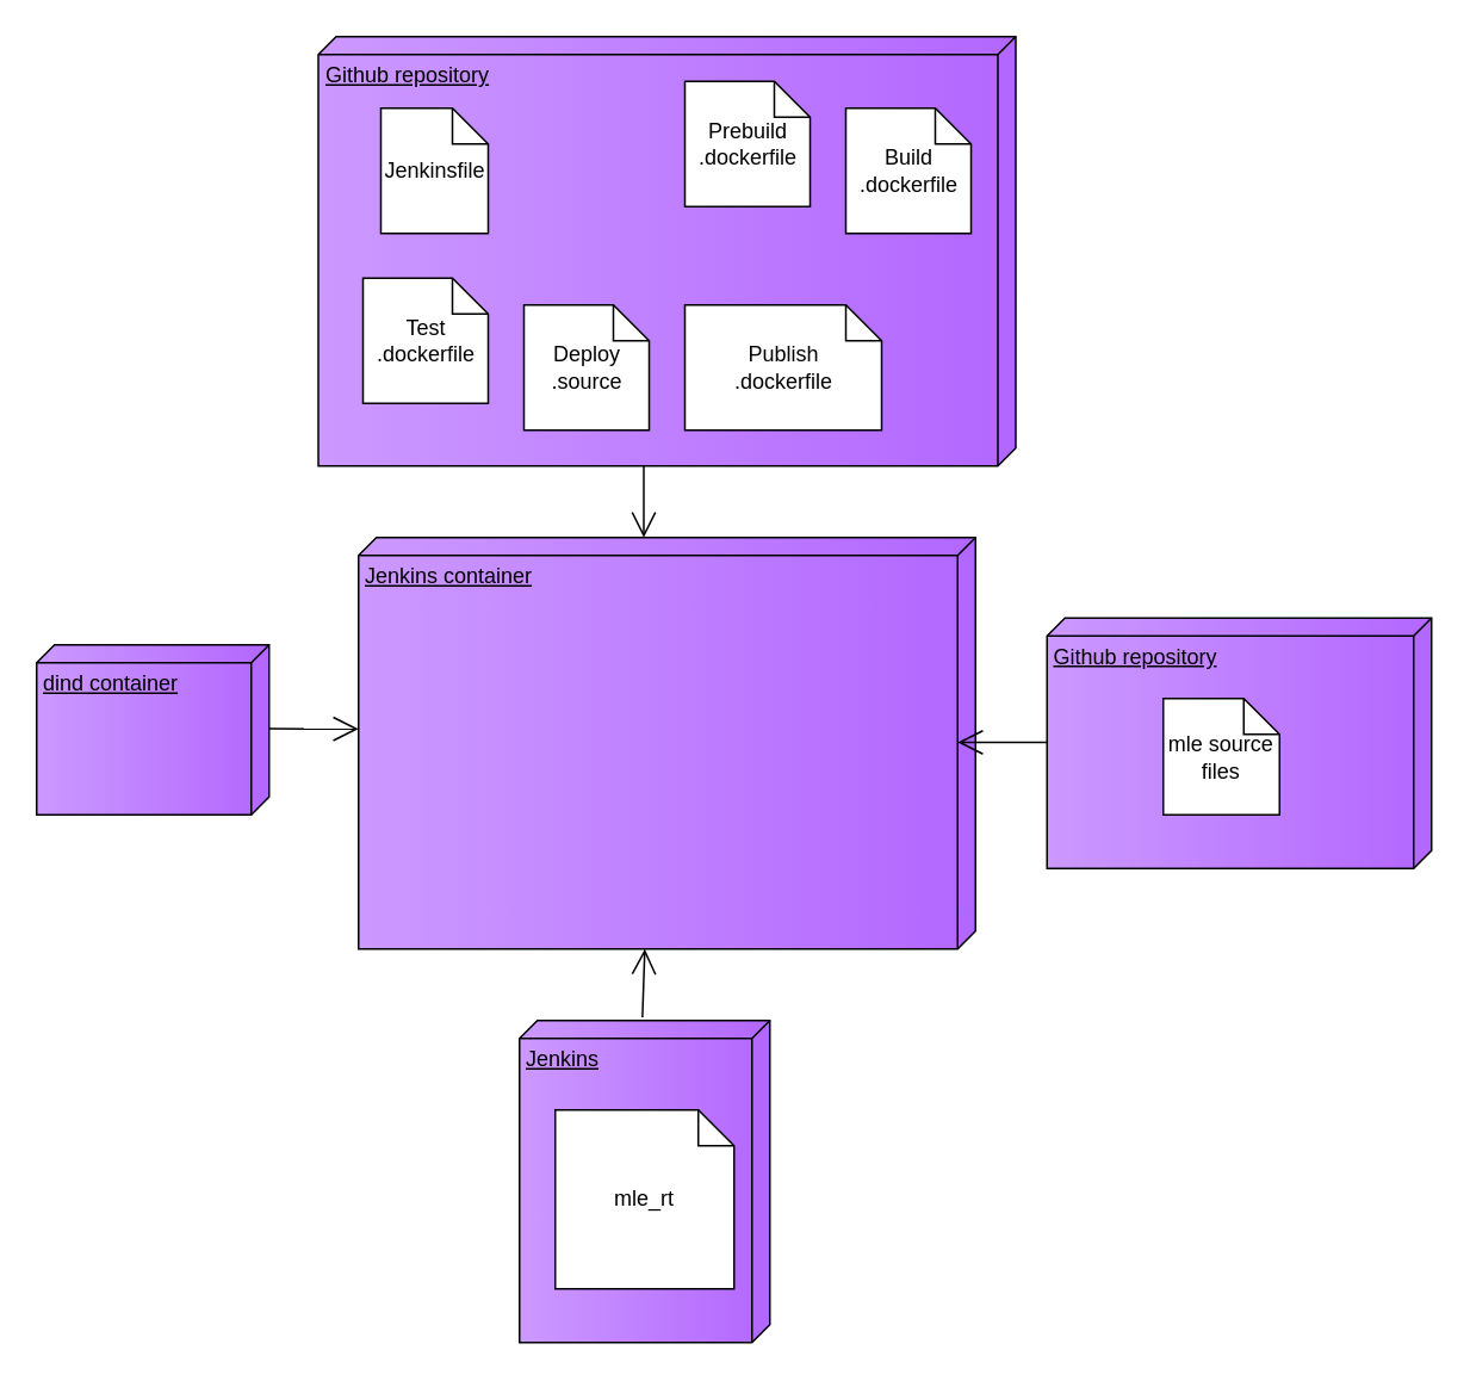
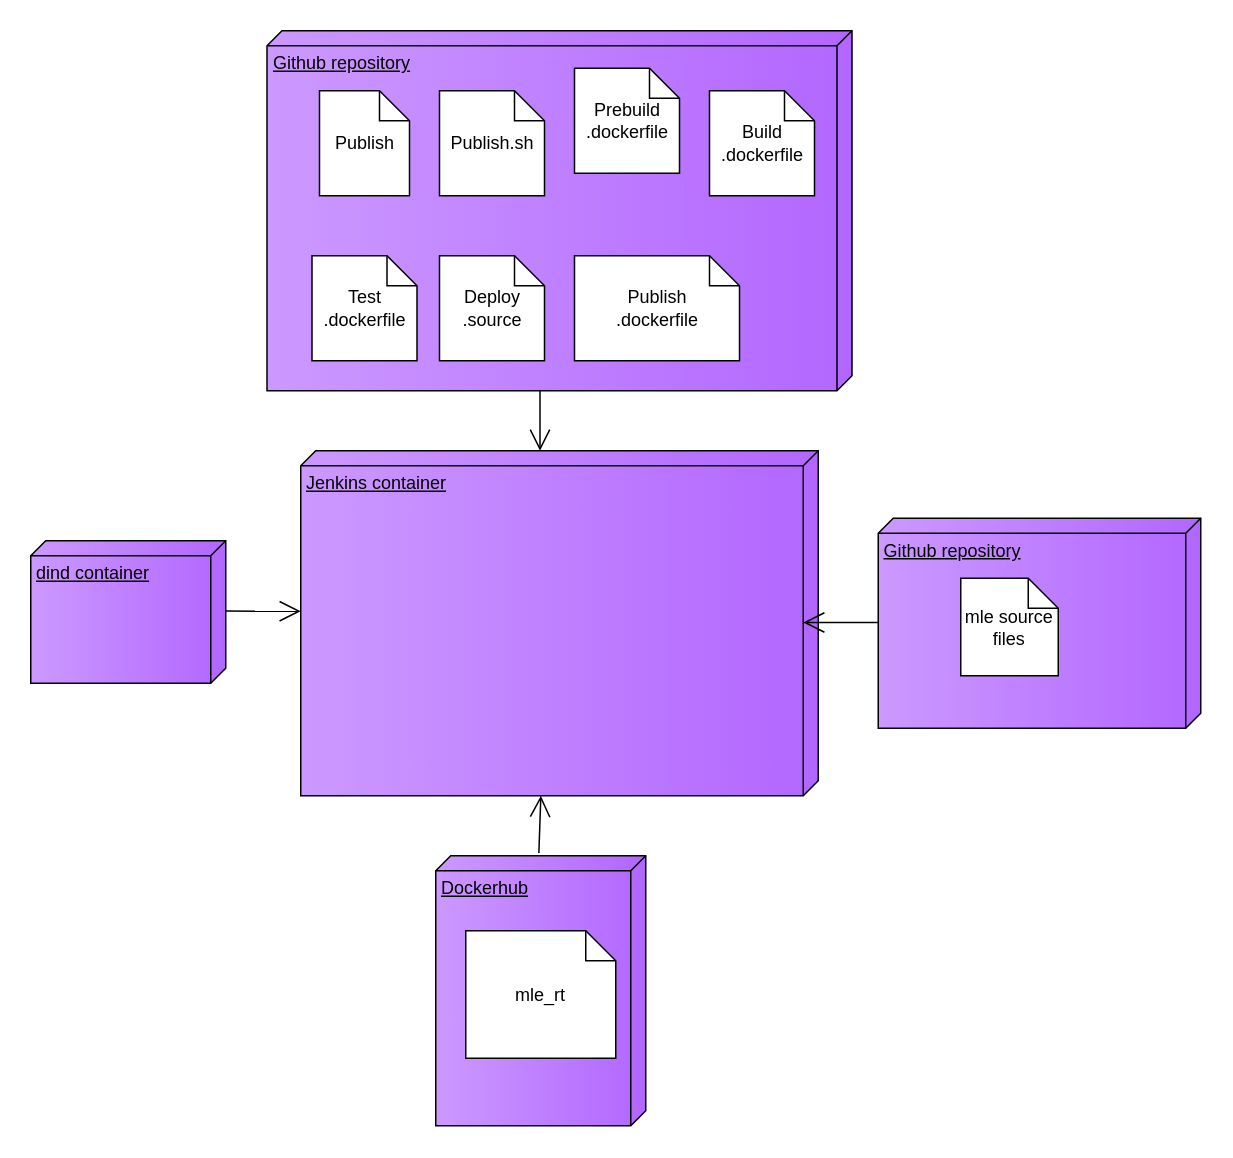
- <mxCell id="4" value="Jenkinsfile" style="shape=note;size=20;whiteSpace=wrap;html=1;" vertex="1" parent="1"><mxGeometry x="212.5" y="60" width="60" height="70" as="geometry" /></mxCell>
+ <mxCell id="4" value="Publish" style="shape=note;size=20;whiteSpace=wrap;html=1;" vertex="1" parent="1"><mxGeometry x="212.5" y="60" width="60" height="70" as="geometry" /></mxCell>
+ <mxCell id="3" value="Publish.sh" style="shape=note;size=20;whiteSpace=wrap;html=1;" vertex="1" parent="1"><mxGeometry x="292.5" y="60" width="70" height="70" as="geometry" /></mxCell>
- <mxCell id="9" value="Test&lt;br&gt;.dockerfile" style="shape=note;size=20;whiteSpace=wrap;html=1;" vertex="1" parent="1"><mxGeometry x="202.5" y="155" width="70" height="70" as="geometry" /></mxCell>
+ <mxCell id="9" value="Test&lt;br&gt;.dockerfile" style="shape=note;size=20;whiteSpace=wrap;html=1;" vertex="1" parent="1"><mxGeometry x="207.5" y="170" width="70" height="70" as="geometry" /></mxCell>
- <mxCell id="16" value="mle source files" style="shape=note;size=20;whiteSpace=wrap;html=1;fontSize=12;" vertex="1" parent="1"><mxGeometry x="650" y="390" width="65" height="65" as="geometry" /></mxCell>
+ <mxCell id="16" value="mle source files" style="shape=note;size=20;whiteSpace=wrap;html=1;fontSize=12;" vertex="1" parent="1"><mxGeometry x="640" y="385" width="65" height="65" as="geometry" /></mxCell>
- <mxCell id="10" value="&lt;font style=&quot;font-size: 12px;&quot;&gt;Jenkins&lt;/font&gt;" style="verticalAlign=top;align=left;spacingTop=8;spacingLeft=2;spacingRight=12;shape=cube;size=10;direction=south;fontStyle=4;html=1;fontSize=8;gradientColor=#CC99FF;fillColor=#B266FF;" vertex="1" parent="1"><mxGeometry x="290" y="570" width="140" height="180" as="geometry" /></mxCell>
+ <mxCell id="10" value="&lt;font style=&quot;font-size: 12px;&quot;&gt;Dockerhub&lt;/font&gt;" style="verticalAlign=top;align=left;spacingTop=8;spacingLeft=2;spacingRight=12;shape=cube;size=10;direction=south;fontStyle=4;html=1;fontSize=8;gradientColor=#CC99FF;fillColor=#B266FF;" vertex="1" parent="1"><mxGeometry x="290" y="570" width="140" height="180" as="geometry" /></mxCell>
- <mxCell id="11" value="&lt;font style=&quot;font-size: 12px;&quot;&gt;mle_rt&lt;/font&gt;" style="shape=note;size=20;whiteSpace=wrap;html=1;fontSize=8;" vertex="1" parent="1"><mxGeometry x="310" y="620" width="100" height="100" as="geometry" /></mxCell>
+ <mxCell id="11" value="&lt;font style=&quot;font-size: 12px;&quot;&gt;mle_rt&lt;/font&gt;" style="shape=note;size=20;whiteSpace=wrap;html=1;fontSize=8;" vertex="1" parent="1"><mxGeometry x="310" y="620" width="100" height="85" as="geometry" /></mxCell>
